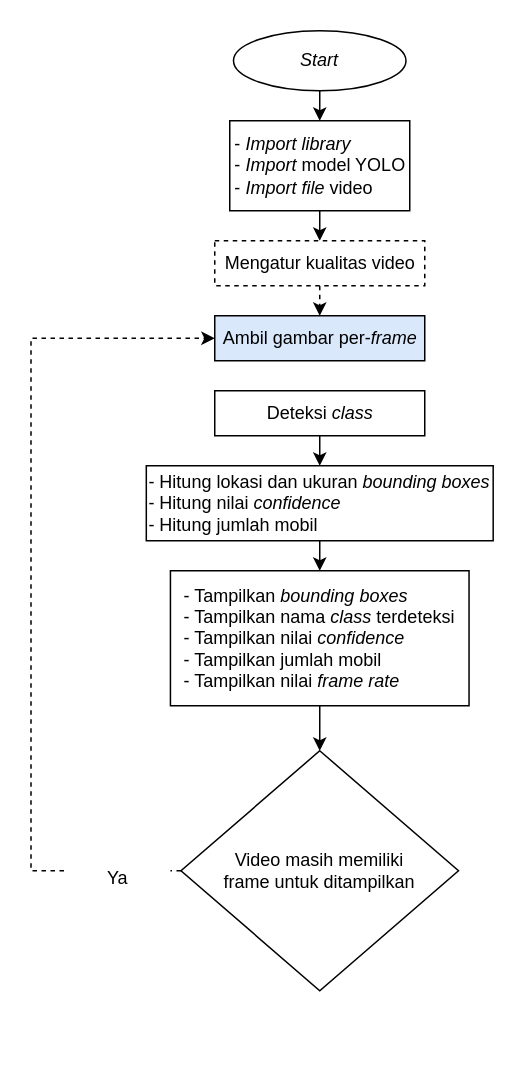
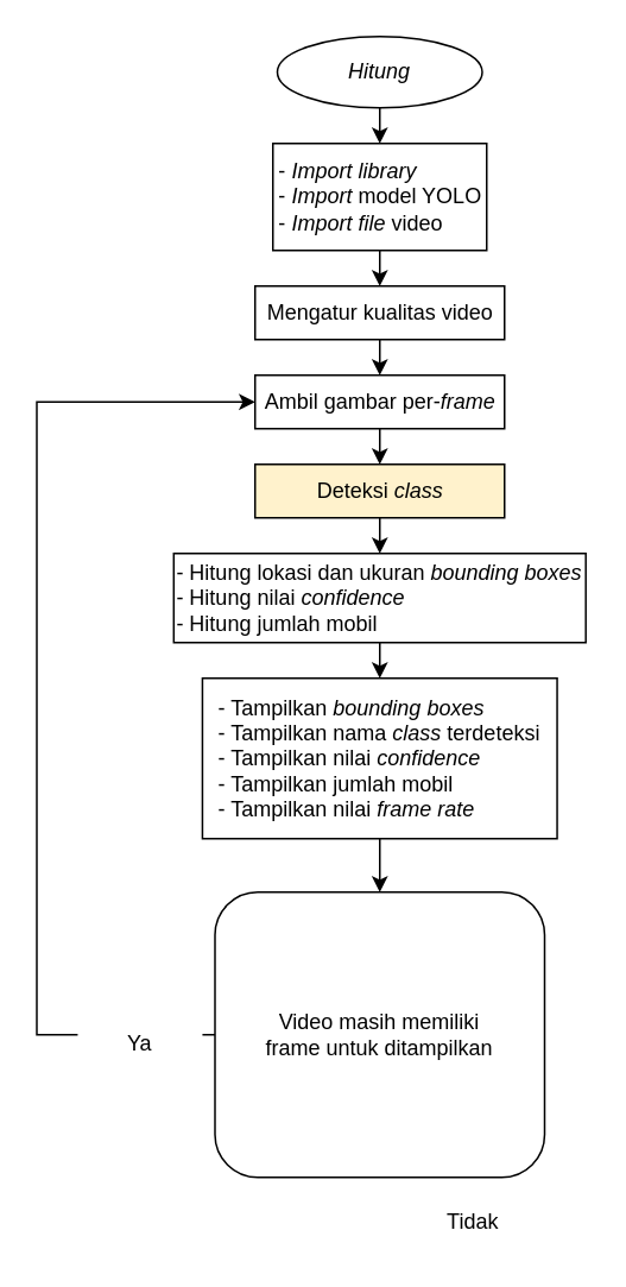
- <mxCell id="3" value="&lt;i&gt;Start&lt;/i&gt;" style="ellipse;whiteSpace=wrap;html=1;" vertex="1" parent="1"><mxGeometry x="155" y="20" width="115" height="40" as="geometry" /></mxCell>
+ <mxCell id="3" value="&lt;i&gt;Hitung&lt;/i&gt;" style="ellipse;whiteSpace=wrap;html=1;" vertex="1" parent="1"><mxGeometry x="155" y="20" width="115" height="40" as="geometry" /></mxCell>
- <mxCell id="7" value="&lt;div style=&quot;text-align: left;&quot;&gt;Mengatur kualitas video&lt;/div&gt;" style="rounded=0;whiteSpace=wrap;html=1;dashed=1;" vertex="1" parent="1"><mxGeometry x="142.5" y="160" width="140" height="30" as="geometry" /></mxCell>
+ <mxCell id="7" value="&lt;div style=&quot;text-align: left;&quot;&gt;Mengatur kualitas video&lt;/div&gt;" style="rounded=0;whiteSpace=wrap;html=1;" vertex="1" parent="1"><mxGeometry x="142.5" y="160" width="140" height="30" as="geometry" /></mxCell>
- <mxCell id="6" style="edgeStyle=orthogonalEdgeStyle;rounded=0;orthogonalLoop=1;jettySize=auto;html=1;exitX=0.5;exitY=1;exitDx=0;exitDy=0;entryX=0.5;entryY=0;entryDx=0;entryDy=0;dashed=1;" edge="1" parent="1" source="7" target="9"><mxGeometry relative="1" as="geometry" /></mxCell>
+ <mxCell id="6" style="edgeStyle=orthogonalEdgeStyle;rounded=0;orthogonalLoop=1;jettySize=auto;html=1;exitX=0.5;exitY=1;exitDx=0;exitDy=0;entryX=0.5;entryY=0;entryDx=0;entryDy=0;" edge="1" parent="1" source="7" target="9"><mxGeometry relative="1" as="geometry" /></mxCell>
- <mxCell id="9" value="&lt;div style=&quot;text-align: left;&quot;&gt;Ambil gambar per-&lt;i&gt;frame&lt;/i&gt;&lt;/div&gt;" style="rounded=0;whiteSpace=wrap;html=1;fillColor=#dae8fc;" vertex="1" parent="1"><mxGeometry x="142.5" y="210" width="140" height="30" as="geometry" /></mxCell>
+ <mxCell id="9" value="&lt;div style=&quot;text-align: left;&quot;&gt;Ambil gambar per-&lt;i&gt;frame&lt;/i&gt;&lt;/div&gt;" style="rounded=0;whiteSpace=wrap;html=1;" vertex="1" parent="1"><mxGeometry x="142.5" y="210" width="140" height="30" as="geometry" /></mxCell>
+ <mxCell id="8" style="edgeStyle=orthogonalEdgeStyle;rounded=0;orthogonalLoop=1;jettySize=auto;html=1;exitX=0.5;exitY=1;exitDx=0;exitDy=0;entryX=0.5;entryY=0;entryDx=0;entryDy=0;" edge="1" parent="1" source="9" target="11"><mxGeometry relative="1" as="geometry" /></mxCell>
- <mxCell id="11" value="&lt;div style=&quot;text-align: left;&quot;&gt;Deteksi &lt;i&gt;class&lt;/i&gt;&lt;/div&gt;" style="rounded=0;whiteSpace=wrap;html=1;" vertex="1" parent="1"><mxGeometry x="142.5" y="260" width="140" height="30" as="geometry" /></mxCell>
+ <mxCell id="11" value="&lt;div style=&quot;text-align: left;&quot;&gt;Deteksi &lt;i&gt;class&lt;/i&gt;&lt;/div&gt;" style="rounded=0;whiteSpace=wrap;html=1;fillColor=#fff2cc;" vertex="1" parent="1"><mxGeometry x="142.5" y="260" width="140" height="30" as="geometry" /></mxCell>
- <mxCell id="16" style="edgeStyle=orthogonalEdgeStyle;rounded=0;orthogonalLoop=1;jettySize=auto;html=1;exitX=0;exitY=0.5;exitDx=0;exitDy=0;entryX=0;entryY=0.5;entryDx=0;entryDy=0;dashed=1;" edge="1" parent="1" source="17" target="9"><mxGeometry relative="1" as="geometry"><mxPoint x="10" y="370" as="targetPoint" /><Array as="points"><mxPoint x="20" y="580" /><mxPoint x="20" y="225" /></Array></mxGeometry></mxCell>
+ <mxCell id="16" style="edgeStyle=orthogonalEdgeStyle;rounded=0;orthogonalLoop=1;jettySize=auto;html=1;exitX=0;exitY=0.5;exitDx=0;exitDy=0;entryX=0;entryY=0.5;entryDx=0;entryDy=0;" edge="1" parent="1" source="17" target="9"><mxGeometry relative="1" as="geometry"><mxPoint x="10" y="370" as="targetPoint" /><Array as="points"><mxPoint x="20" y="580" /><mxPoint x="20" y="225" /></Array></mxGeometry></mxCell>
- <mxCell id="17" value="Video masih memiliki &lt;br&gt;frame untuk ditampilkan" style="rhombus;whiteSpace=wrap;html=1;" vertex="1" parent="1"><mxGeometry x="120" y="500" width="185" height="160" as="geometry" /></mxCell>
+ <mxCell id="17" value="Video masih memiliki &lt;br&gt;frame untuk ditampilkan" style="whiteSpace=wrap;html=1;rounded=1;" vertex="1" parent="1"><mxGeometry x="120" y="500" width="185" height="160" as="geometry" /></mxCell>
+ <mxCell id="19" value="Tidak" style="rounded=0;whiteSpace=wrap;html=1;strokeColor=none;" vertex="1" parent="1"><mxGeometry x="230" y="670" width="70" height="30" as="geometry" /></mxCell>
